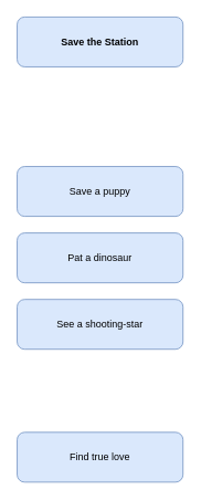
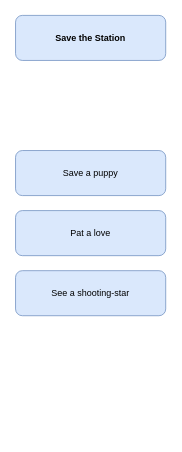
- <mxCell id="4" value="Pat a dinosaur" style="rounded=1;whiteSpace=wrap;html=1;fillColor=#dae8fc;strokeColor=#6c8ebf;" vertex="1" parent="1"><mxGeometry x="20" y="280" width="200" height="60" as="geometry" /></mxCell>
+ <mxCell id="4" value="Pat a love" style="rounded=1;whiteSpace=wrap;html=1;fillColor=#dae8fc;strokeColor=#6c8ebf;" vertex="1" parent="1"><mxGeometry x="20" y="280" width="200" height="60" as="geometry" /></mxCell>
- <mxCell id="6" value="Find true love" style="rounded=1;whiteSpace=wrap;html=1;fillColor=#dae8fc;strokeColor=#6c8ebf;" vertex="1" parent="1"><mxGeometry x="20" y="520" width="200" height="60" as="geometry" /></mxCell>
